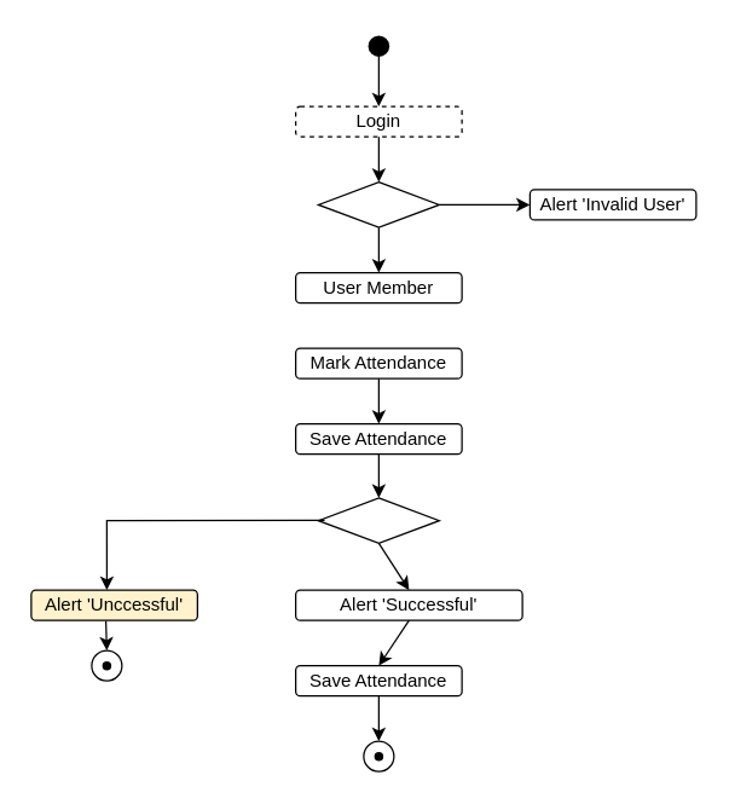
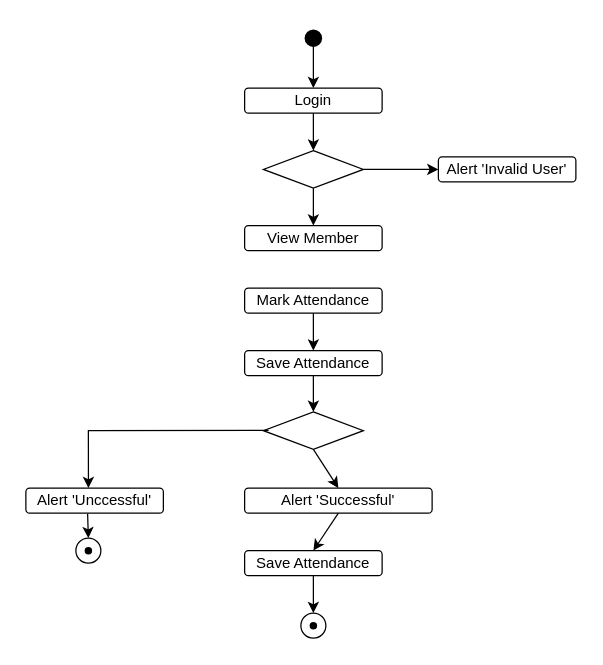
- <mxCell id="4" value="Login" style="rounded=1;whiteSpace=wrap;html=1;dashed=1;" parent="1" vertex="1"><mxGeometry x="195" y="70" width="110" height="20" as="geometry" /></mxCell>
+ <mxCell id="4" value="Login" style="rounded=1;whiteSpace=wrap;html=1;" parent="1" vertex="1"><mxGeometry x="195" y="70" width="110" height="20" as="geometry" /></mxCell>
- <mxCell id="9" value="User Member" style="rounded=1;whiteSpace=wrap;html=1;" parent="1" vertex="1"><mxGeometry x="195" y="180" width="110" height="20" as="geometry" /></mxCell>
+ <mxCell id="9" value="View Member" style="rounded=1;whiteSpace=wrap;html=1;" parent="1" vertex="1"><mxGeometry x="195" y="180" width="110" height="20" as="geometry" /></mxCell>
- <mxCell id="13" value="Alert 'Unccessful'" style="rounded=1;whiteSpace=wrap;html=1;fillColor=#fff2cc;" parent="1" vertex="1"><mxGeometry x="20" y="390" width="110" height="20" as="geometry" /></mxCell>
+ <mxCell id="13" value="Alert 'Unccessful'" style="rounded=1;whiteSpace=wrap;html=1;" parent="1" vertex="1"><mxGeometry x="20" y="390" width="110" height="20" as="geometry" /></mxCell>
